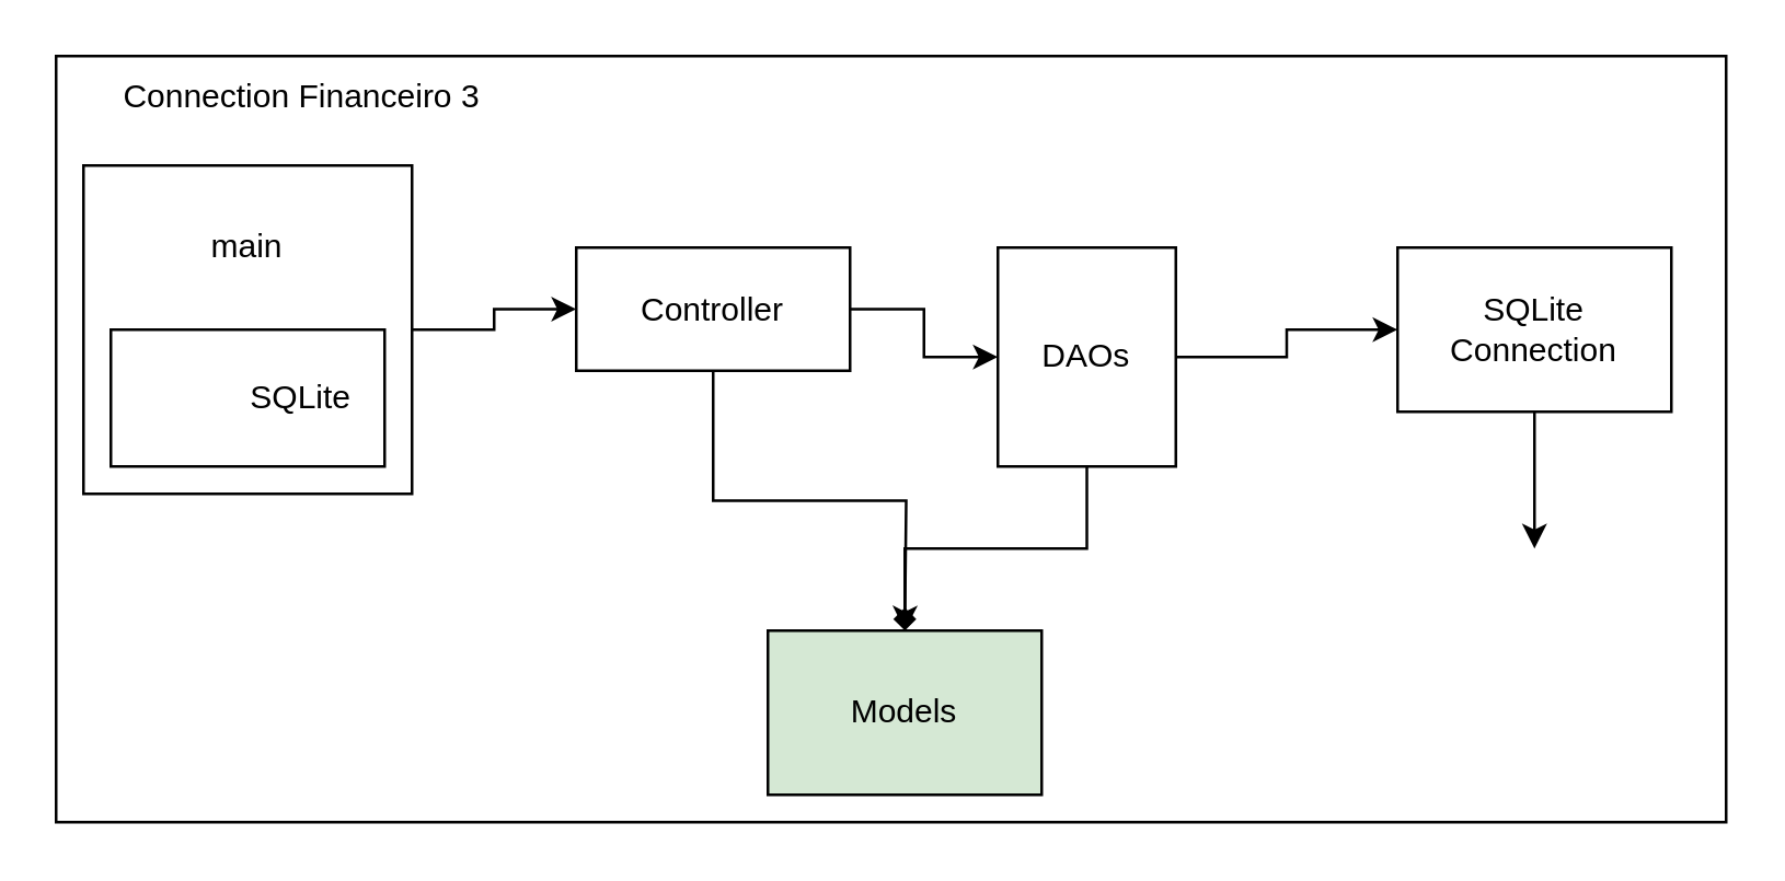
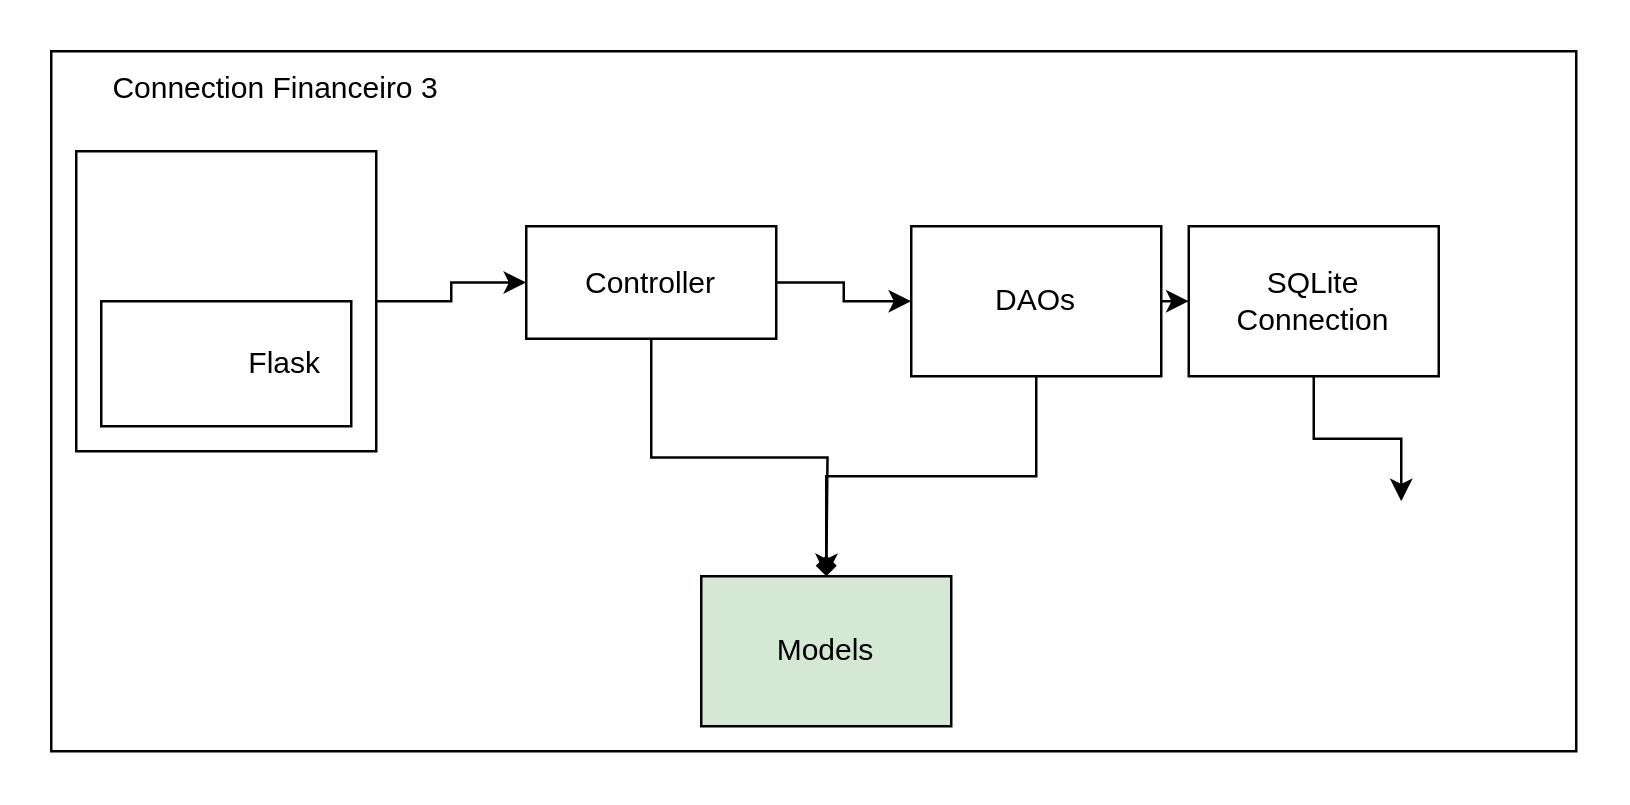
- <mxCell id="5" value="main" style="text;html=1;strokeColor=none;fillColor=none;align=center;verticalAlign=middle;whiteSpace=wrap;rounded=0;" parent="1" vertex="1"><mxGeometry x="70" y="80" width="40" height="20" as="geometry" /></mxCell>
- <mxCell id="14" value="SQLite Connection" style="rounded=0;whiteSpace=wrap;html=1;" parent="1" vertex="1"><mxGeometry x="510" y="90" width="100" height="60" as="geometry" /></mxCell>
+ <mxCell id="14" value="SQLite Connection" style="rounded=0;whiteSpace=wrap;html=1;" parent="1" vertex="1"><mxGeometry x="475" y="90" width="100" height="60" as="geometry" /></mxCell>
- <mxCell id="12" value="DAOs" style="rounded=0;whiteSpace=wrap;html=1;" parent="1" vertex="1"><mxGeometry x="364" y="90" width="65" height="80" as="geometry" /></mxCell>
+ <mxCell id="12" value="DAOs" style="rounded=0;whiteSpace=wrap;html=1;" parent="1" vertex="1"><mxGeometry x="364" y="90" width="100" height="60" as="geometry" /></mxCell>
- <mxCell id="6" value="SQLite" style="rounded=0;whiteSpace=wrap;html=1;align=right;spacingLeft=0;spacingRight=10;" parent="1" vertex="1"><mxGeometry x="40" y="120" width="100" height="50" as="geometry" /></mxCell>
+ <mxCell id="6" value="Flask" style="rounded=0;whiteSpace=wrap;html=1;align=right;spacingLeft=0;spacingRight=10;" parent="1" vertex="1"><mxGeometry x="40" y="120" width="100" height="50" as="geometry" /></mxCell>
